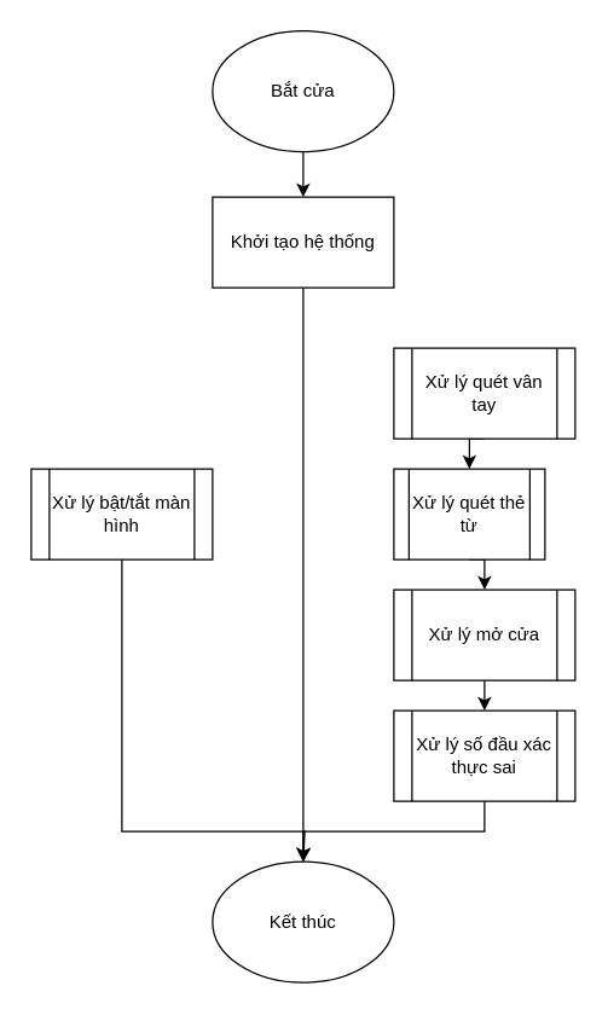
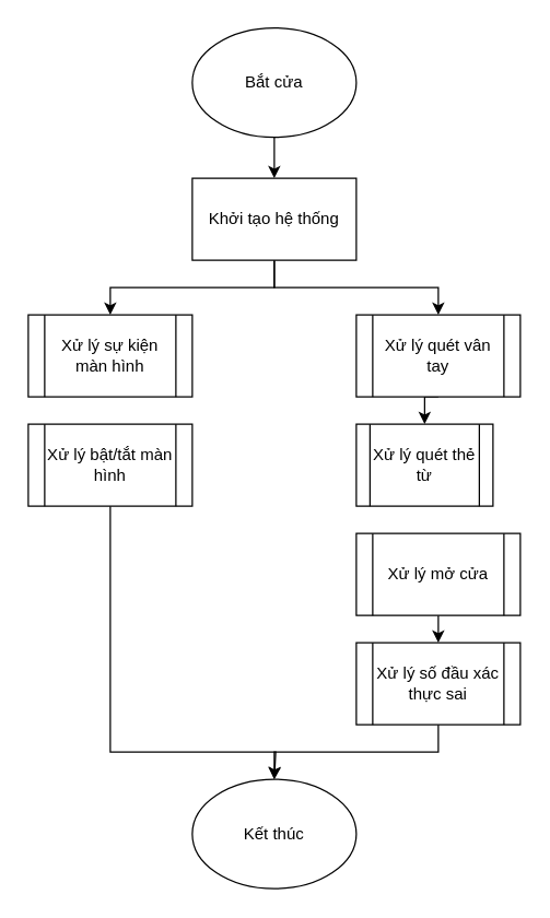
+ <mxCell id="4" style="edgeStyle=orthogonalEdgeStyle;rounded=0;orthogonalLoop=1;jettySize=auto;html=1;exitX=0.5;exitY=1;exitDx=0;exitDy=0;entryX=0.5;entryY=0;entryDx=0;entryDy=0;" parent="1" source="6" target="7" edge="1"><mxGeometry relative="1" as="geometry" /></mxCell>
+ <mxCell id="7" value="Xử lý sự kiện màn hình" style="shape=process;whiteSpace=wrap;html=1;backgroundOutline=1;" parent="1" vertex="1"><mxGeometry x="20" y="230" width="120" height="60" as="geometry" /></mxCell>
- <mxCell id="10" style="edgeStyle=orthogonalEdgeStyle;rounded=0;orthogonalLoop=1;jettySize=auto;html=1;exitX=0.5;exitY=1;exitDx=0;exitDy=0;entryX=0.5;entryY=0;entryDx=0;entryDy=0;" parent="1" source="11" target="18" edge="1"><mxGeometry relative="1" as="geometry" /></mxCell>
- <mxCell id="5" style="edgeStyle=orthogonalEdgeStyle;rounded=0;orthogonalLoop=1;jettySize=auto;html=1;exitX=0.5;exitY=1;exitDx=0;exitDy=0;" parent="1" source="6" target="12" edge="1"><mxGeometry relative="1" as="geometry" /></mxCell>
+ <mxCell id="5" style="edgeStyle=orthogonalEdgeStyle;rounded=0;orthogonalLoop=1;jettySize=auto;html=1;exitX=0.5;exitY=1;exitDx=0;exitDy=0;entryX=0.5;entryY=0;entryDx=0;entryDy=0;" parent="1" source="6" target="9" edge="1"><mxGeometry relative="1" as="geometry" /></mxCell>
